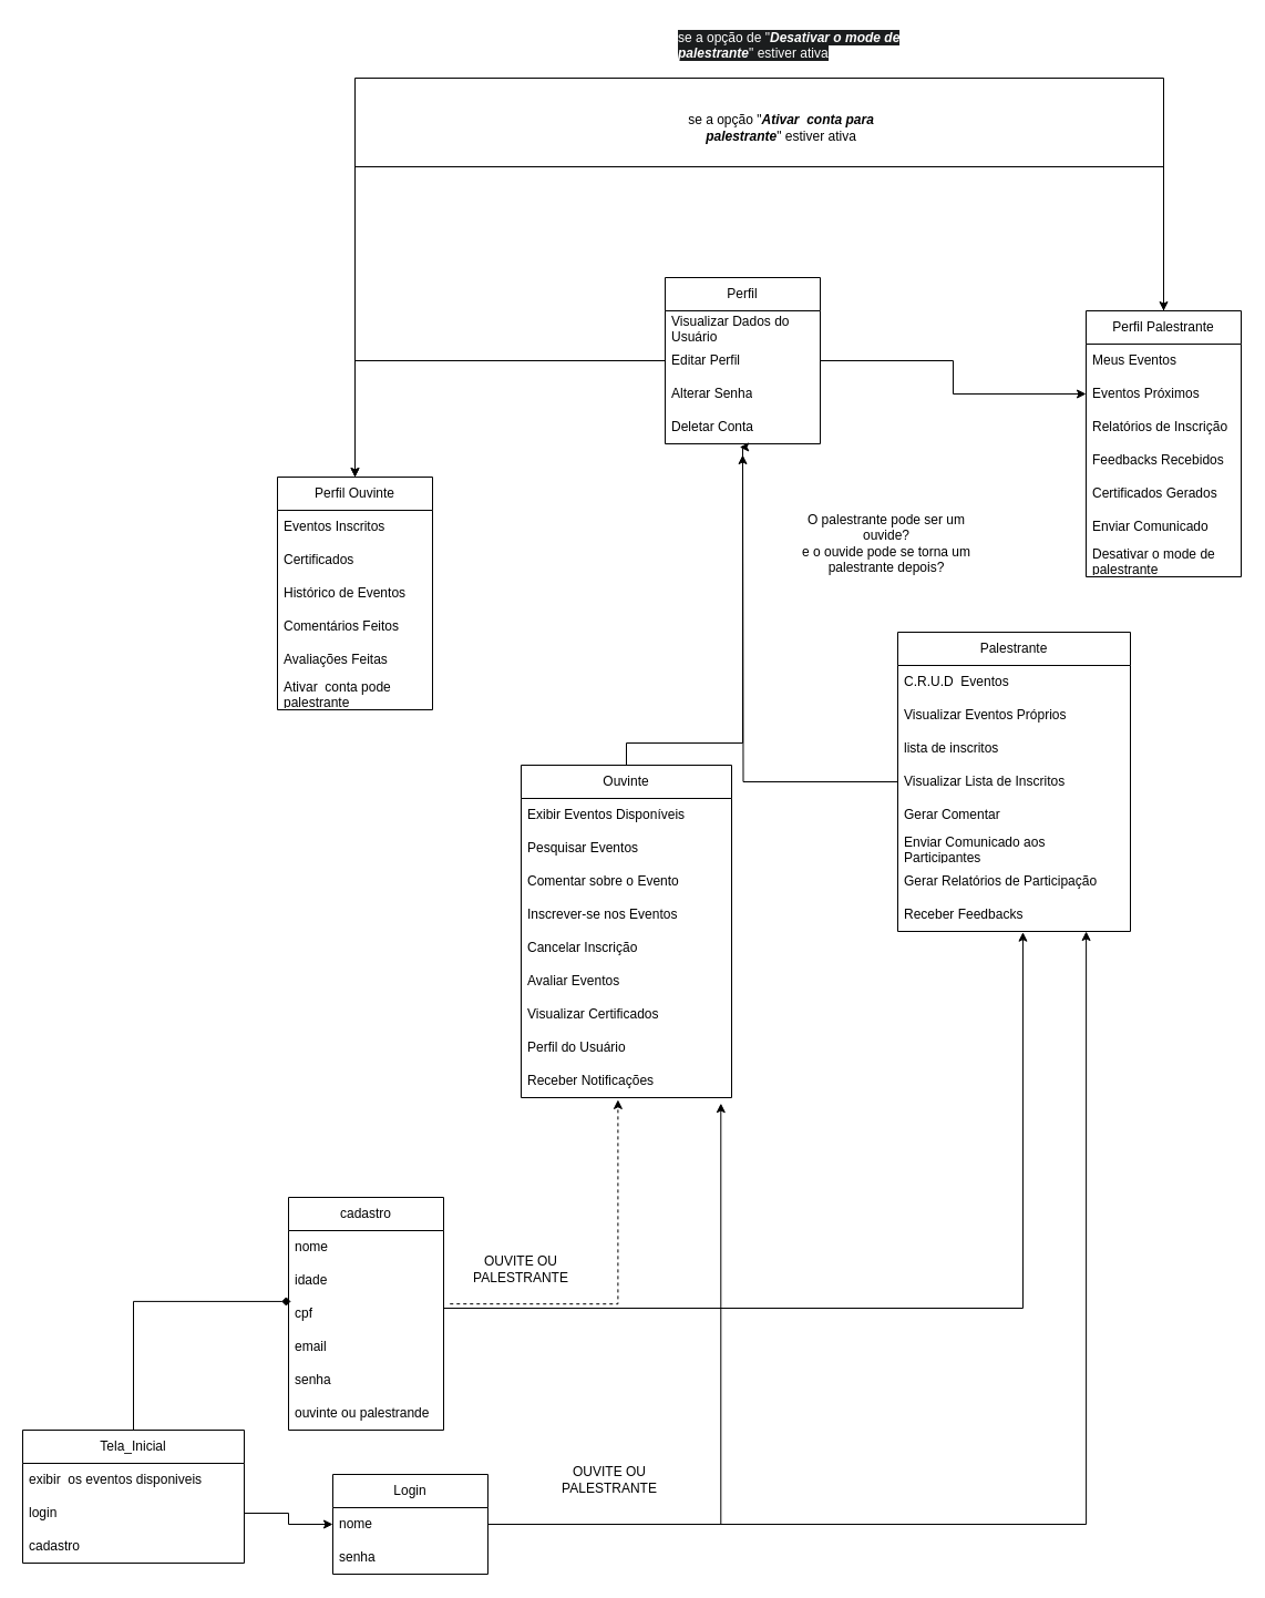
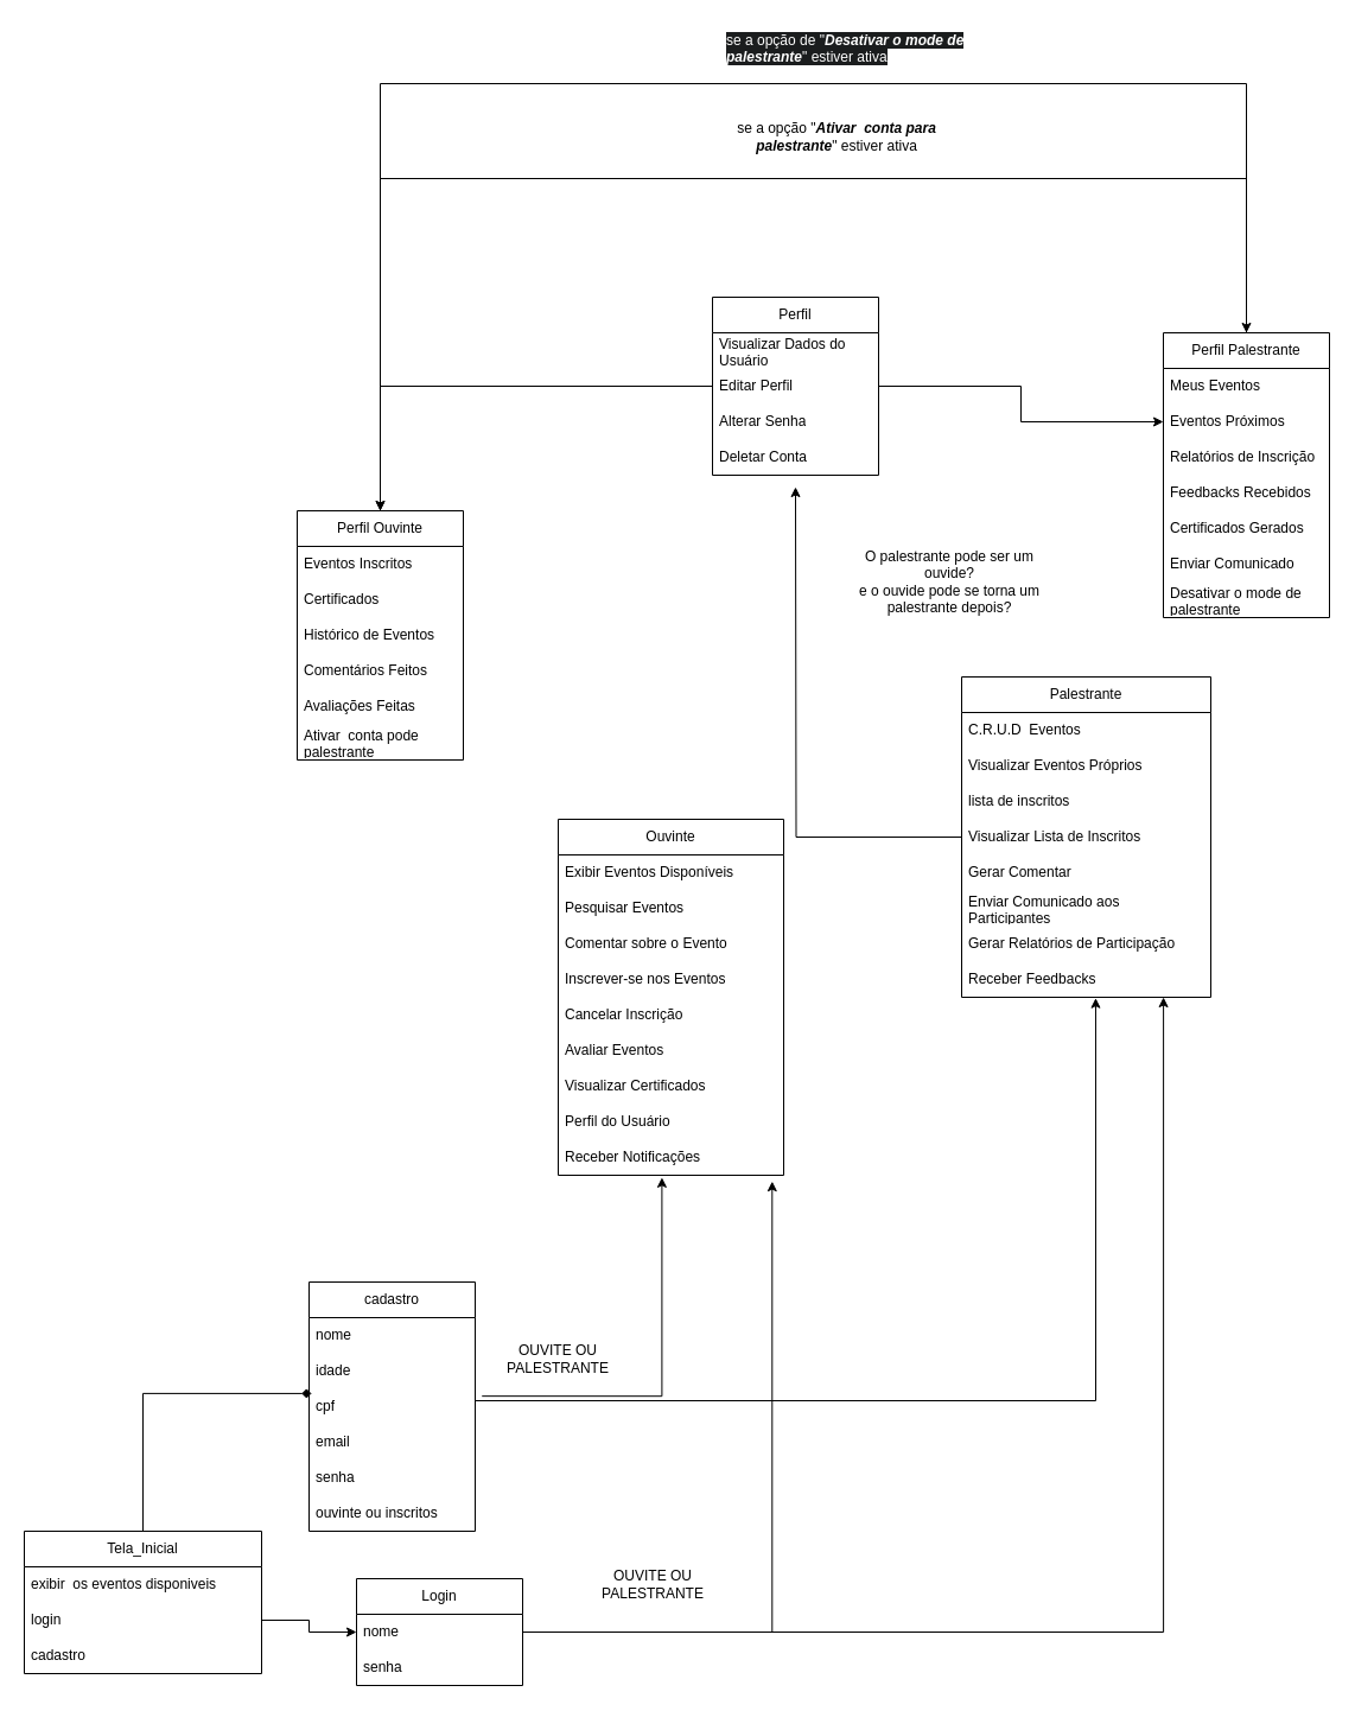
- <mxCell id="52" style="edgeStyle=orthogonalEdgeStyle;rounded=0;orthogonalLoop=1;jettySize=auto;html=1;entryX=0.48;entryY=1.101;entryDx=0;entryDy=0;entryPerimeter=0;exitX=0.5;exitY=0;exitDx=0;exitDy=0;" edge="1" parent="1" source="15" target="51"><mxGeometry relative="1" as="geometry"><Array as="points"><mxPoint x="565" y="670" /><mxPoint x="670" y="670" /><mxPoint x="670" y="403" /></Array></mxGeometry></mxCell>
- <mxCell id="6" style="edgeStyle=orthogonalEdgeStyle;rounded=0;orthogonalLoop=1;jettySize=auto;html=1;exitX=1.041;exitY=0.205;exitDx=0;exitDy=0;exitPerimeter=0;entryX=0.46;entryY=1.063;entryDx=0;entryDy=0;entryPerimeter=0;dashed=1;" edge="1" parent="1" source="10" target="24"><mxGeometry relative="1" as="geometry"><Array as="points"><mxPoint x="557" y="1176" /></Array></mxGeometry></mxCell>
+ <mxCell id="6" style="edgeStyle=orthogonalEdgeStyle;rounded=0;orthogonalLoop=1;jettySize=auto;html=1;exitX=1.041;exitY=0.205;exitDx=0;exitDy=0;exitPerimeter=0;entryX=0.46;entryY=1.063;entryDx=0;entryDy=0;entryPerimeter=0;" edge="1" parent="1" source="10" target="24"><mxGeometry relative="1" as="geometry"><Array as="points"><mxPoint x="557" y="1176" /></Array></mxGeometry></mxCell>
- <mxCell id="13" value="ouvinte ou palestrande" style="text;strokeColor=none;fillColor=none;align=left;verticalAlign=middle;spacingLeft=4;spacingRight=4;overflow=hidden;points=[[0,0.5],[1,0.5]];portConstraint=eastwest;rotatable=0;whiteSpace=wrap;html=1;" vertex="1" parent="7"><mxGeometry y="180" width="140" height="30" as="geometry" /></mxCell>
+ <mxCell id="13" value="ouvinte ou inscritos" style="text;strokeColor=none;fillColor=none;align=left;verticalAlign=middle;spacingLeft=4;spacingRight=4;overflow=hidden;points=[[0,0.5],[1,0.5]];portConstraint=eastwest;rotatable=0;whiteSpace=wrap;html=1;" vertex="1" parent="7"><mxGeometry y="180" width="140" height="30" as="geometry" /></mxCell>
